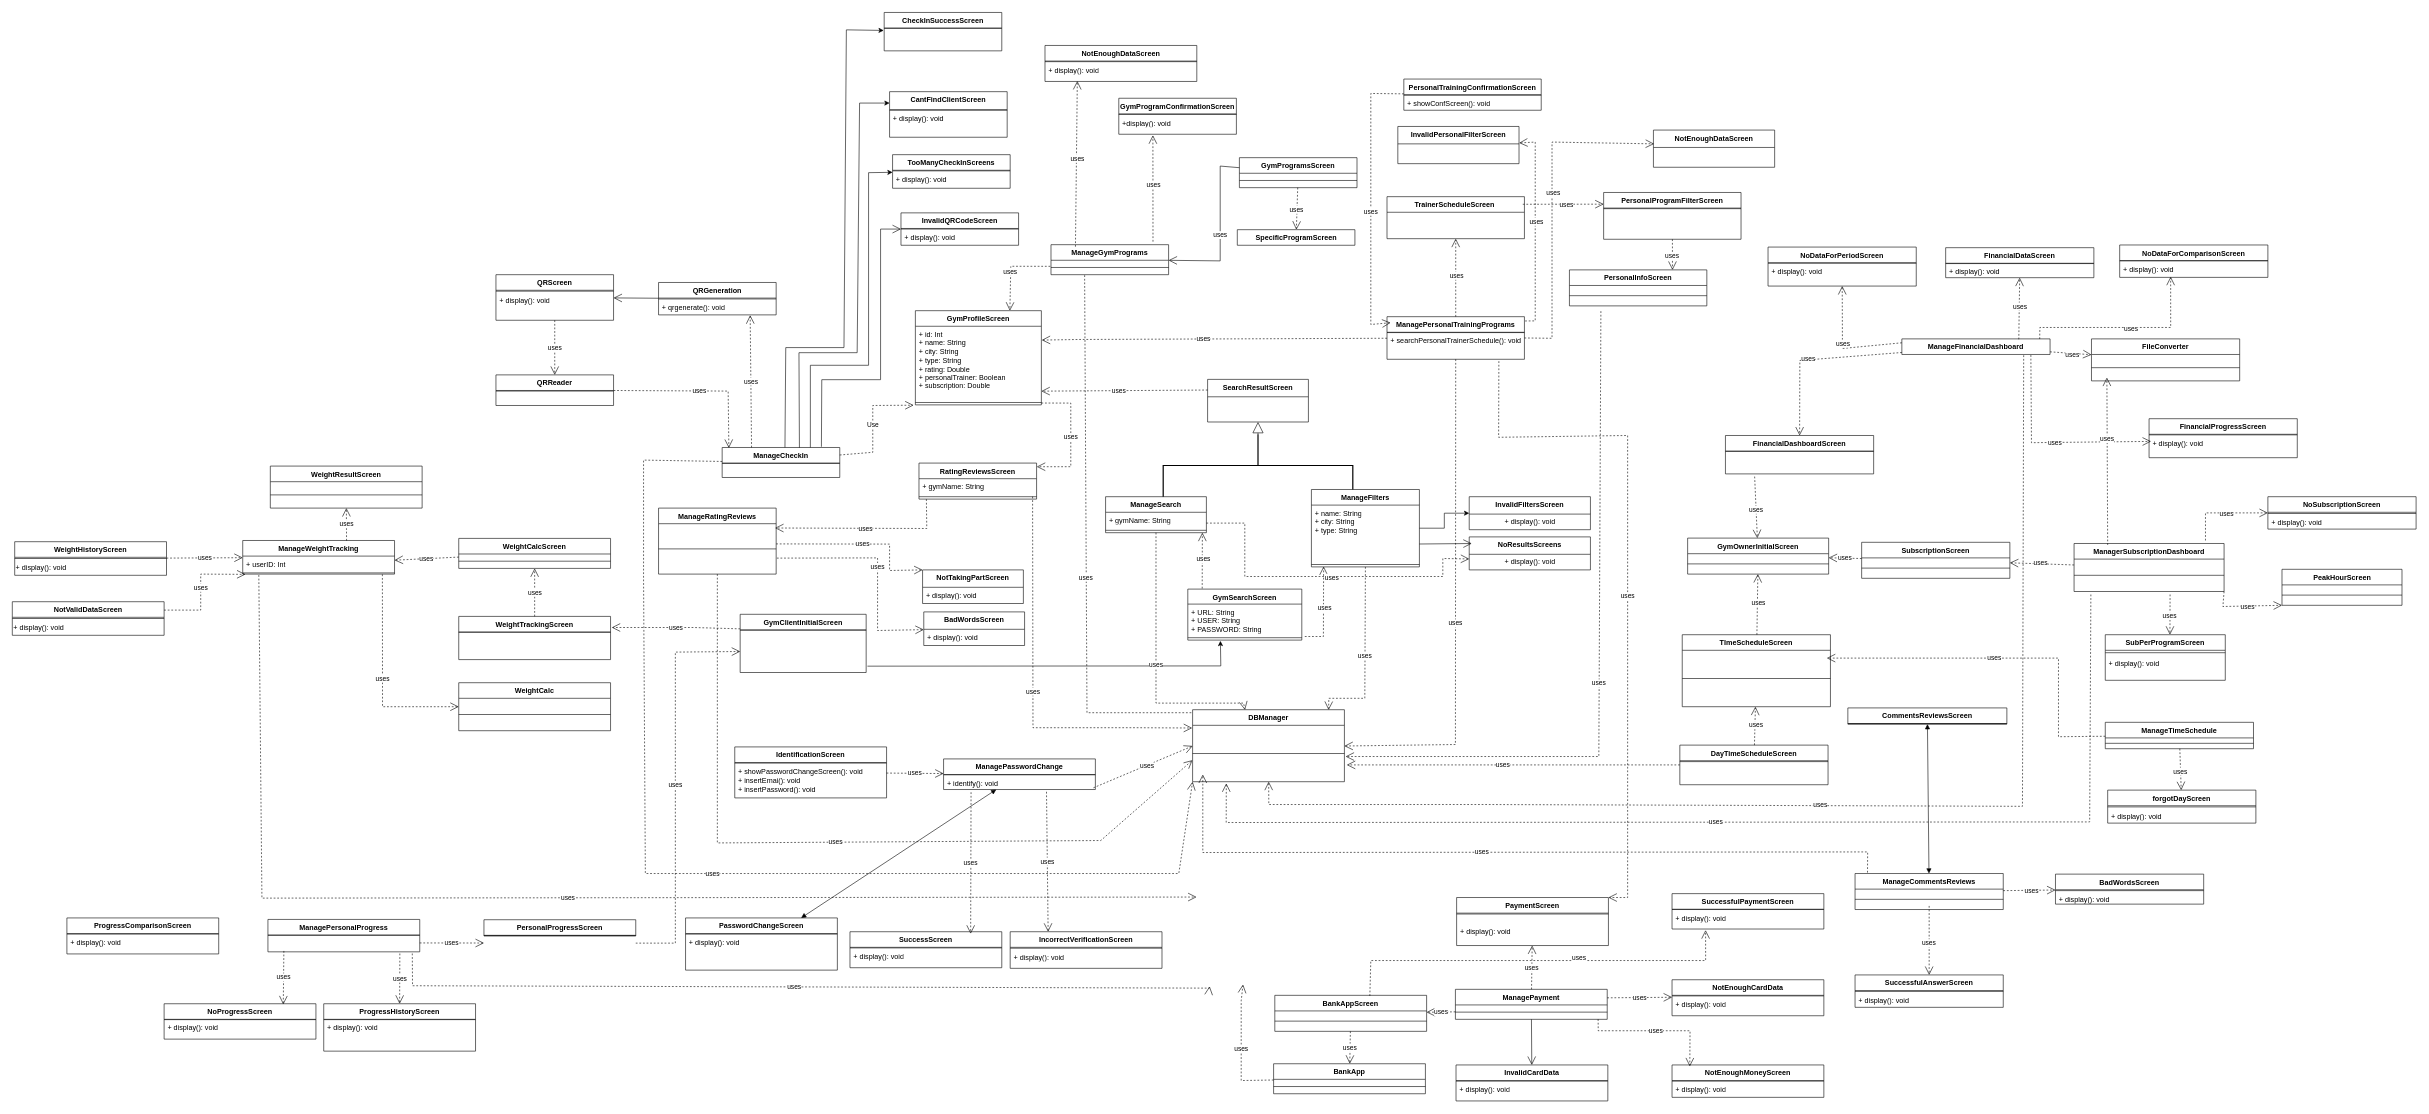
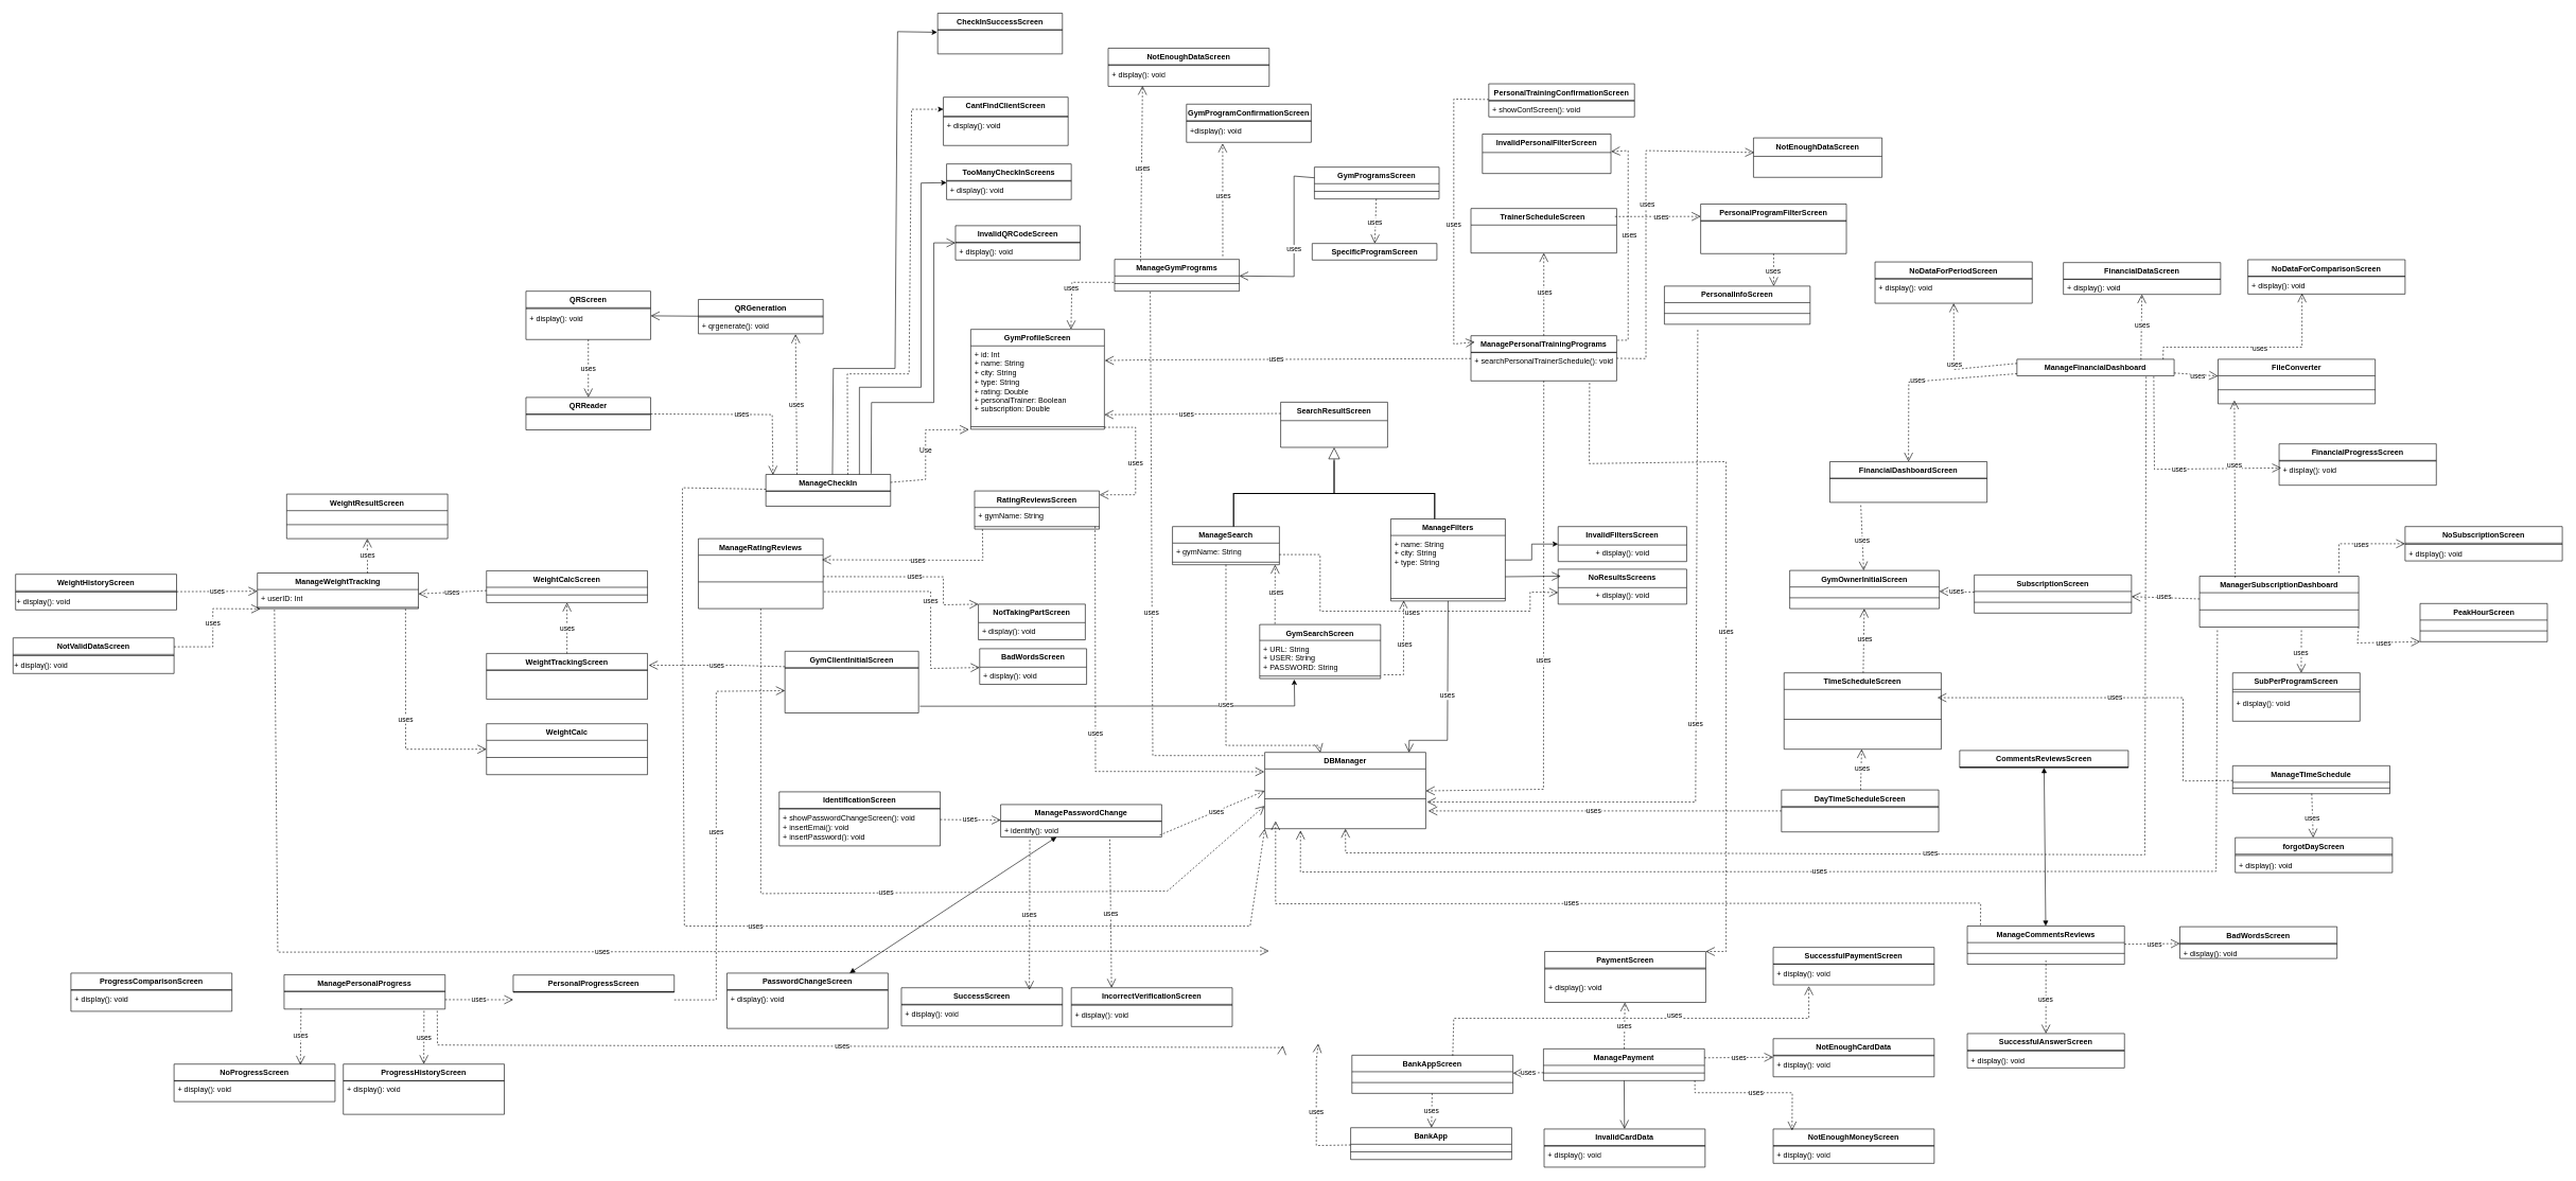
- <mxCell id="103" value="" style="endArrow=classic;html=1;rounded=0;exitX=0.657;exitY=0.006;exitDx=0;exitDy=0;entryX=0;entryY=0.25;entryDx=0;entryDy=0;exitPerimeter=0;" parent="1" source="81" target="87" edge="1"><mxGeometry width="50" height="50" relative="1" as="geometry"><mxPoint x="1331" y="711" as="sourcePoint" /><mxPoint x="1488" y="239" as="targetPoint" /><Array as="points"><mxPoint x="1331" y="587" /><mxPoint x="1428" y="587" /><mxPoint x="1432" y="171" /></Array></mxGeometry></mxCell>
+ <mxCell id="103" value="" style="endArrow=classic;html=1;rounded=0;exitX=0.657;exitY=0.006;exitDx=0;exitDy=0;entryX=0;entryY=0.25;entryDx=0;entryDy=0;exitPerimeter=0;dashed=1;" parent="1" source="81" target="87" edge="1"><mxGeometry width="50" height="50" relative="1" as="geometry"><mxPoint x="1331" y="711" as="sourcePoint" /><mxPoint x="1488" y="239" as="targetPoint" /><Array as="points"><mxPoint x="1331" y="587" /><mxPoint x="1428" y="587" /><mxPoint x="1432" y="171" /></Array></mxGeometry></mxCell>
- <mxCell id="32" value="uses" style="endArrow=open;endSize=12;dashed=1;html=1;rounded=0;entryX=0.896;entryY=0.003;entryDx=0;entryDy=0;entryPerimeter=0;exitX=0.5;exitY=1;exitDx=0;exitDy=0;" parent="1" source="323" target="326" edge="1"><mxGeometry width="160" relative="1" as="geometry"><mxPoint x="2294" y="970" as="sourcePoint" /><mxPoint x="2214.182" y="1288.945" as="targetPoint" /><Array as="points"><mxPoint x="2274" y="1163" /><mxPoint x="2214" y="1163" /></Array></mxGeometry></mxCell>
+ <mxCell id="32" value="uses" style="endArrow=open;endSize=12;dashed=0;html=1;rounded=0;entryX=0.896;entryY=0.003;entryDx=0;entryDy=0;entryPerimeter=0;exitX=0.5;exitY=1;exitDx=0;exitDy=0;" parent="1" source="323" target="326" edge="1"><mxGeometry width="160" relative="1" as="geometry"><mxPoint x="2294" y="970" as="sourcePoint" /><mxPoint x="2214.182" y="1288.945" as="targetPoint" /><Array as="points"><mxPoint x="2274" y="1163" /><mxPoint x="2214" y="1163" /></Array></mxGeometry></mxCell>
